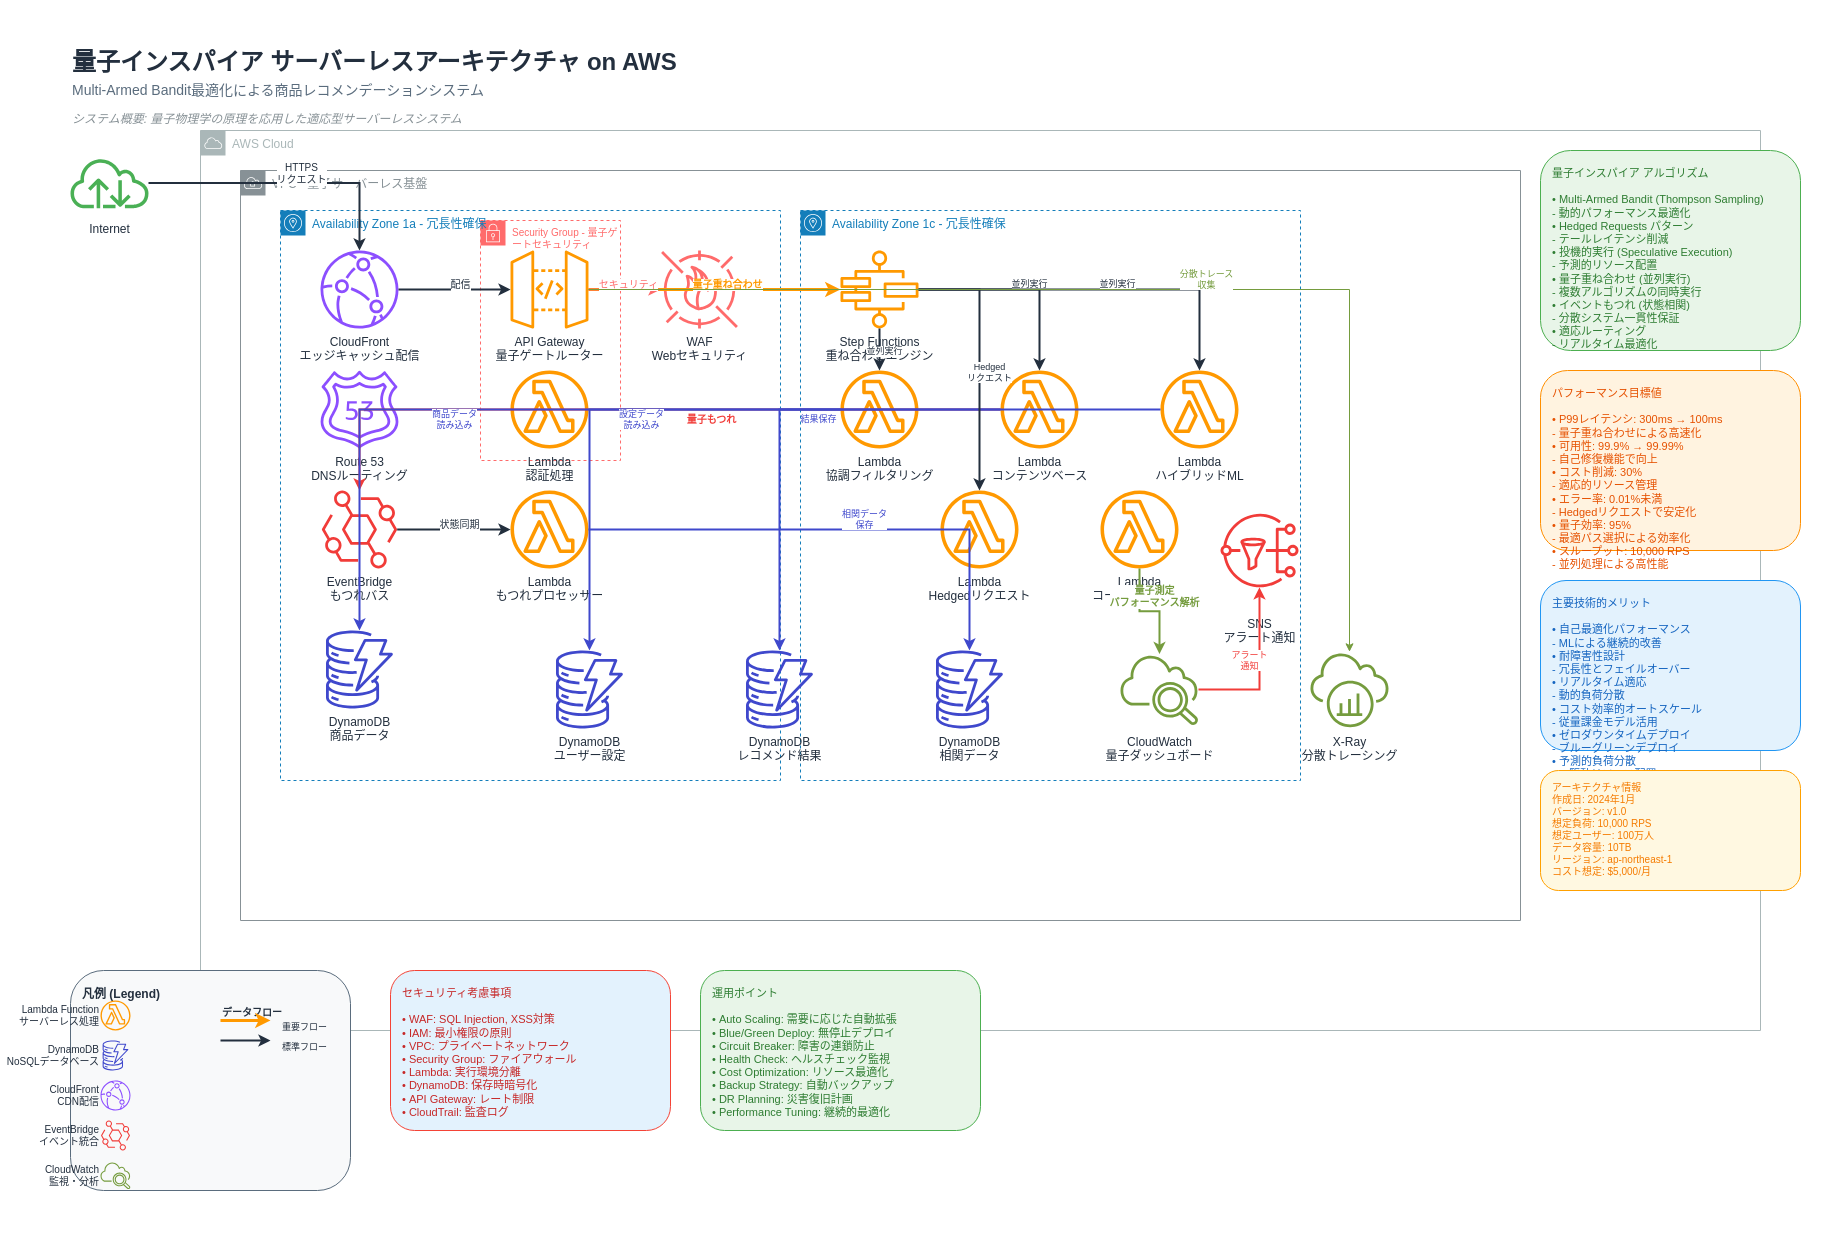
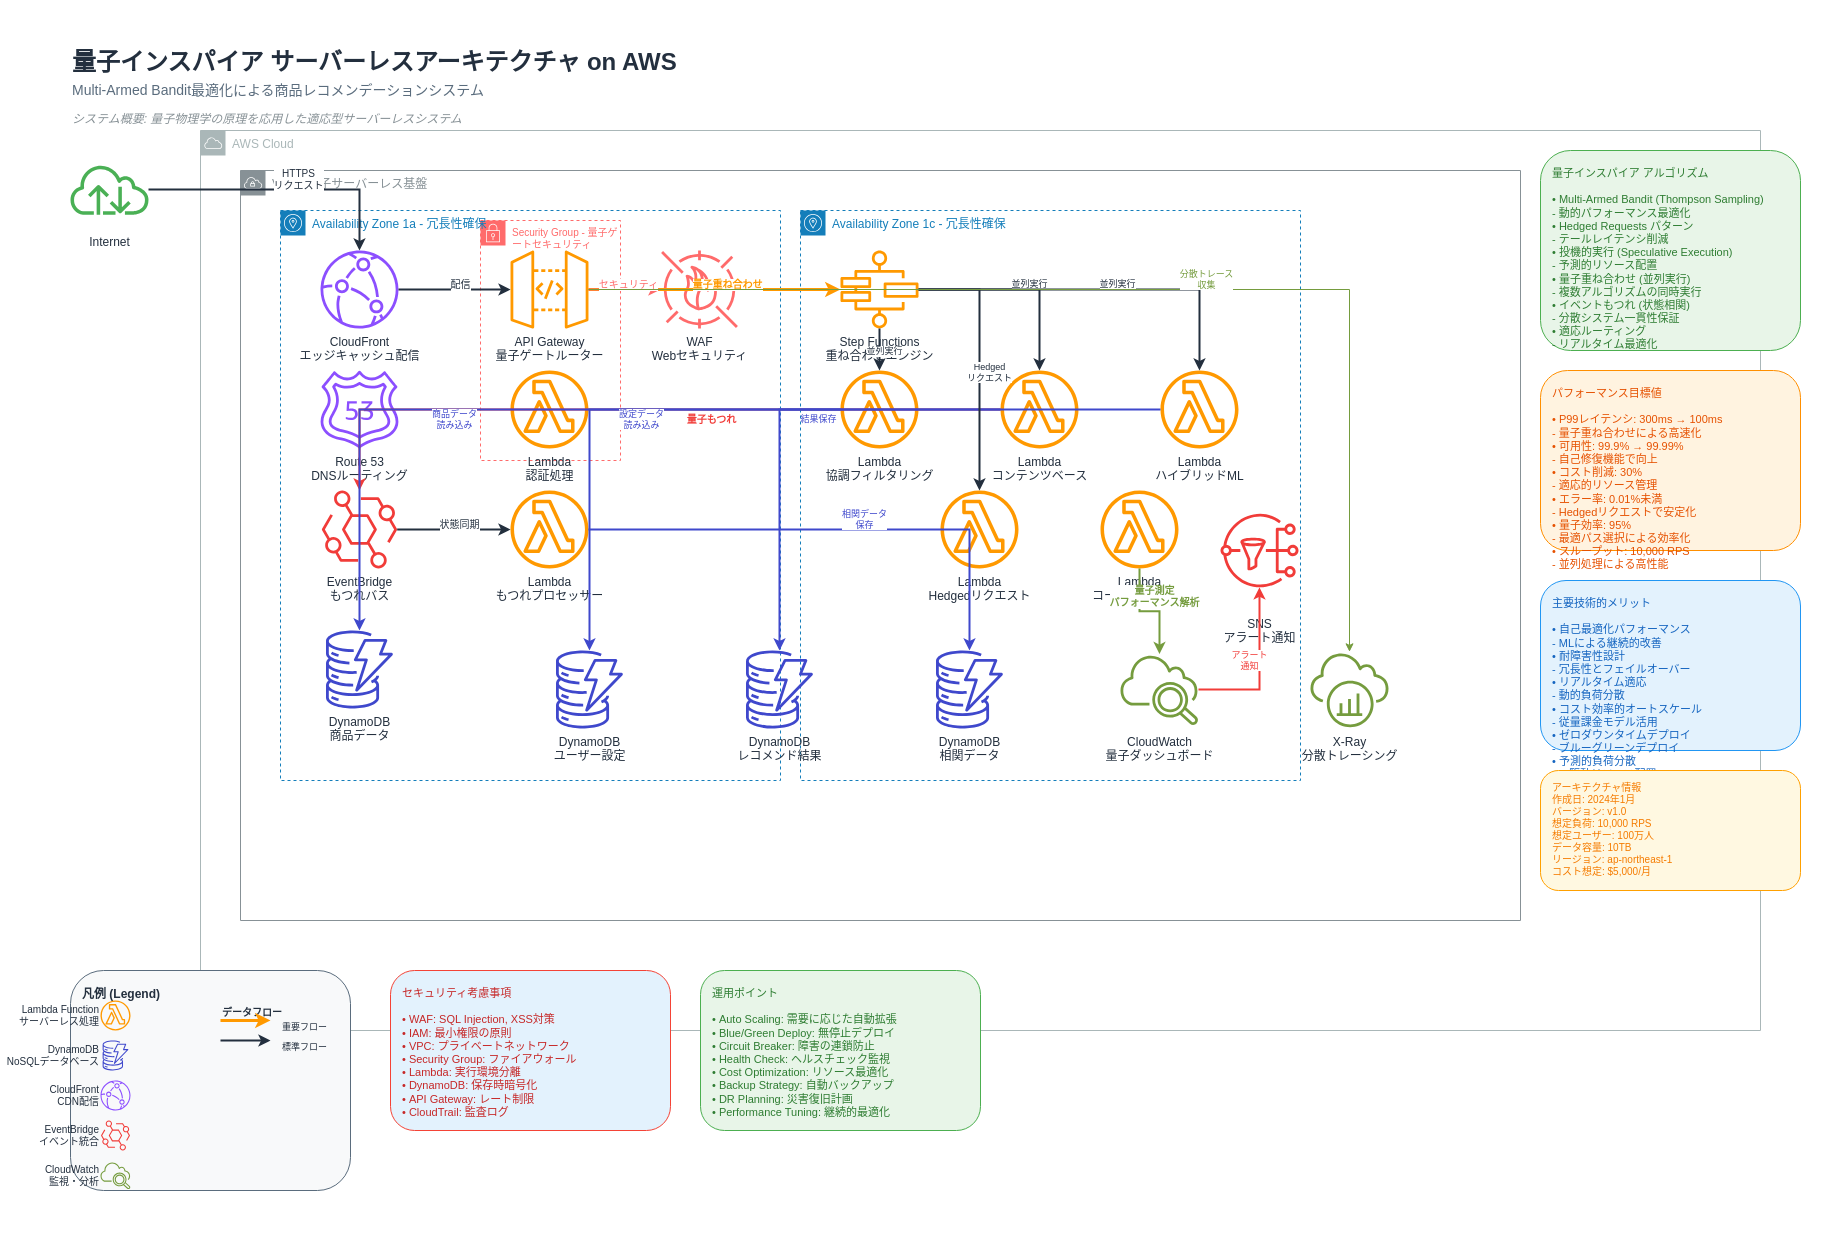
- <mxCell id="6" value="Internet" style="sketch=0;outlineConnect=0;fontColor=#232F3E;gradientColor=none;fillColor=#4AB055;strokeColor=#ffffff;dashed=0;verticalLabelPosition=bottom;verticalAlign=top;align=center;html=1;fontSize=12;fontStyle=0;aspect=fixed;pointerEvents=1;shape=mxgraph.aws4.internet;" vertex="1" parent="1"><mxGeometry x="70" y="150" width="78" height="65" as="geometry" /></mxCell>
+ <mxCell id="6" value="Internet" style="sketch=0;outlineConnect=0;fontColor=#232F3E;gradientColor=none;fillColor=#4AB055;strokeColor=#ffffff;dashed=0;verticalLabelPosition=bottom;verticalAlign=top;align=center;html=1;fontSize=12;fontStyle=0;aspect=fixed;pointerEvents=1;shape=mxgraph.aws4.internet;" vertex="1" parent="1"><mxGeometry x="70" y="150" width="78" height="78" as="geometry" /></mxCell>
